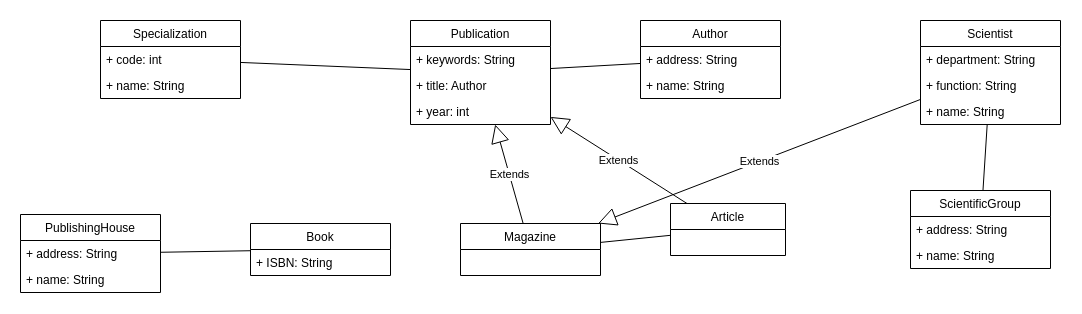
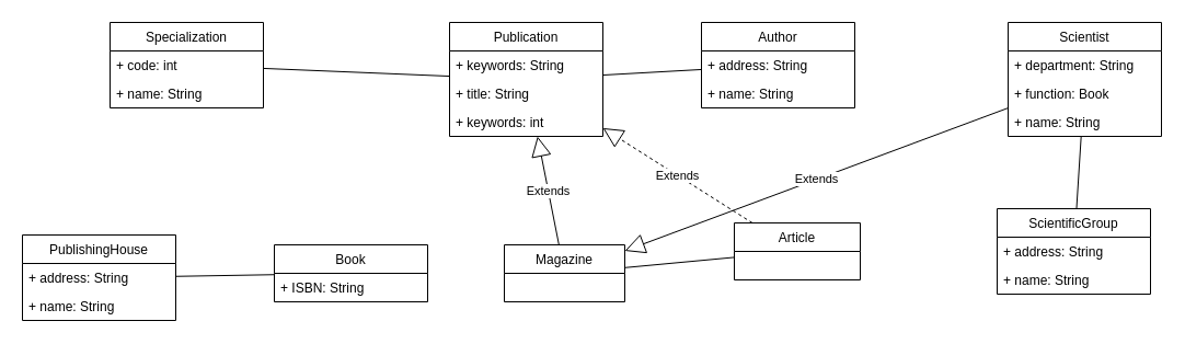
- <mxCell id="7" value="+ title: Author" style="text;strokeColor=none;fillColor=none;align=left;verticalAlign=top;spacingLeft=4;spacingRight=4;overflow=hidden;rotatable=0;points=[[0,0.5],[1,0.5]];portConstraint=eastwest;" vertex="1" parent="5"><mxGeometry y="52" width="140" height="26" as="geometry" /></mxCell>
+ <mxCell id="7" value="+ title: String" style="text;strokeColor=none;fillColor=none;align=left;verticalAlign=top;spacingLeft=4;spacingRight=4;overflow=hidden;rotatable=0;points=[[0,0.5],[1,0.5]];portConstraint=eastwest;" vertex="1" parent="5"><mxGeometry y="52" width="140" height="26" as="geometry" /></mxCell>
- <mxCell id="11" value="+ function: String" style="text;strokeColor=none;fillColor=none;align=left;verticalAlign=top;spacingLeft=4;spacingRight=4;overflow=hidden;rotatable=0;points=[[0,0.5],[1,0.5]];portConstraint=eastwest;" vertex="1" parent="9"><mxGeometry y="52" width="140" height="26" as="geometry" /></mxCell>
+ <mxCell id="11" value="+ function: Book" style="text;strokeColor=none;fillColor=none;align=left;verticalAlign=top;spacingLeft=4;spacingRight=4;overflow=hidden;rotatable=0;points=[[0,0.5],[1,0.5]];portConstraint=eastwest;" vertex="1" parent="9"><mxGeometry y="52" width="140" height="26" as="geometry" /></mxCell>
- <mxCell id="8" value="+ year: int" style="text;strokeColor=none;fillColor=none;align=left;verticalAlign=top;spacingLeft=4;spacingRight=4;overflow=hidden;rotatable=0;points=[[0,0.5],[1,0.5]];portConstraint=eastwest;" vertex="1" parent="5"><mxGeometry y="78" width="140" height="26" as="geometry" /></mxCell>
+ <mxCell id="8" value="+ keywords: int" style="text;strokeColor=none;fillColor=none;align=left;verticalAlign=top;spacingLeft=4;spacingRight=4;overflow=hidden;rotatable=0;points=[[0,0.5],[1,0.5]];portConstraint=eastwest;" vertex="1" parent="5"><mxGeometry y="78" width="140" height="26" as="geometry" /></mxCell>
- <mxCell id="26" value="Extends" style="endArrow=block;endSize=16;endFill=0;html=1;rounded=0;" edge="1" parent="1" source="24" target="5"><mxGeometry width="160" relative="1" as="geometry"><mxPoint x="270" y="330" as="sourcePoint" /><mxPoint x="430" y="330" as="targetPoint" /></mxGeometry></mxCell>
+ <mxCell id="26" value="Extends" style="endArrow=block;endSize=16;endFill=0;html=1;rounded=0;dashed=1;" edge="1" parent="1" source="24" target="5"><mxGeometry width="160" relative="1" as="geometry"><mxPoint x="270" y="330" as="sourcePoint" /><mxPoint x="430" y="330" as="targetPoint" /></mxGeometry></mxCell>
- <mxCell id="25" value="Magazine" style="swimlane;fontStyle=0;childLayout=stackLayout;horizontal=1;startSize=26;fillColor=none;horizontalStack=0;resizeParent=1;resizeParentMax=0;resizeLast=0;collapsible=1;marginBottom=0;" vertex="1" parent="1"><mxGeometry x="460" y="223" width="140" height="52" as="geometry" /></mxCell>
+ <mxCell id="25" value="Magazine" style="swimlane;fontStyle=0;childLayout=stackLayout;horizontal=1;startSize=26;fillColor=none;horizontalStack=0;resizeParent=1;resizeParentMax=0;resizeLast=0;collapsible=1;marginBottom=0;" vertex="1" parent="1"><mxGeometry x="460" y="223" width="110" height="52" as="geometry" /></mxCell>
